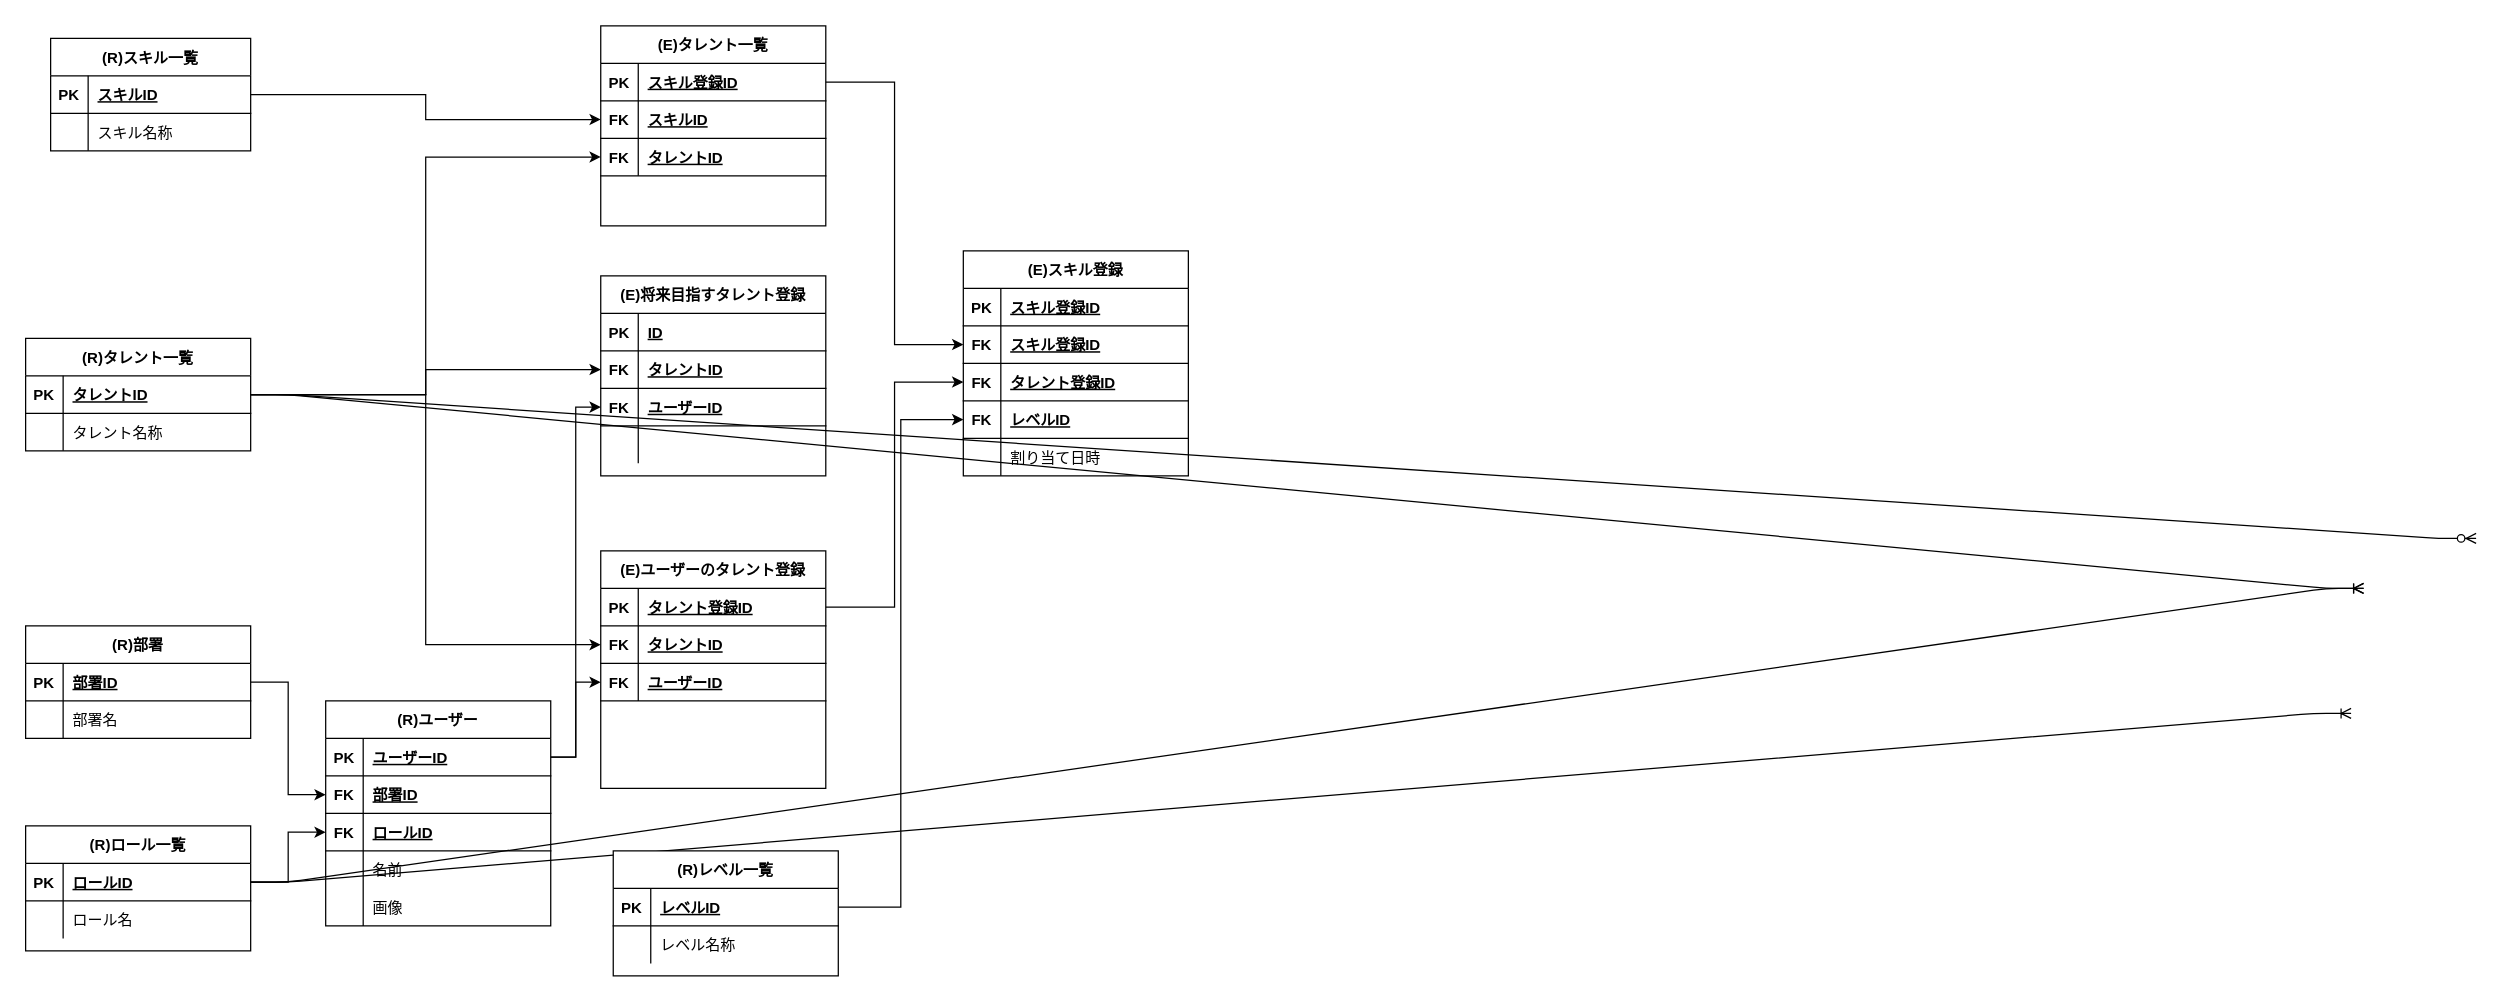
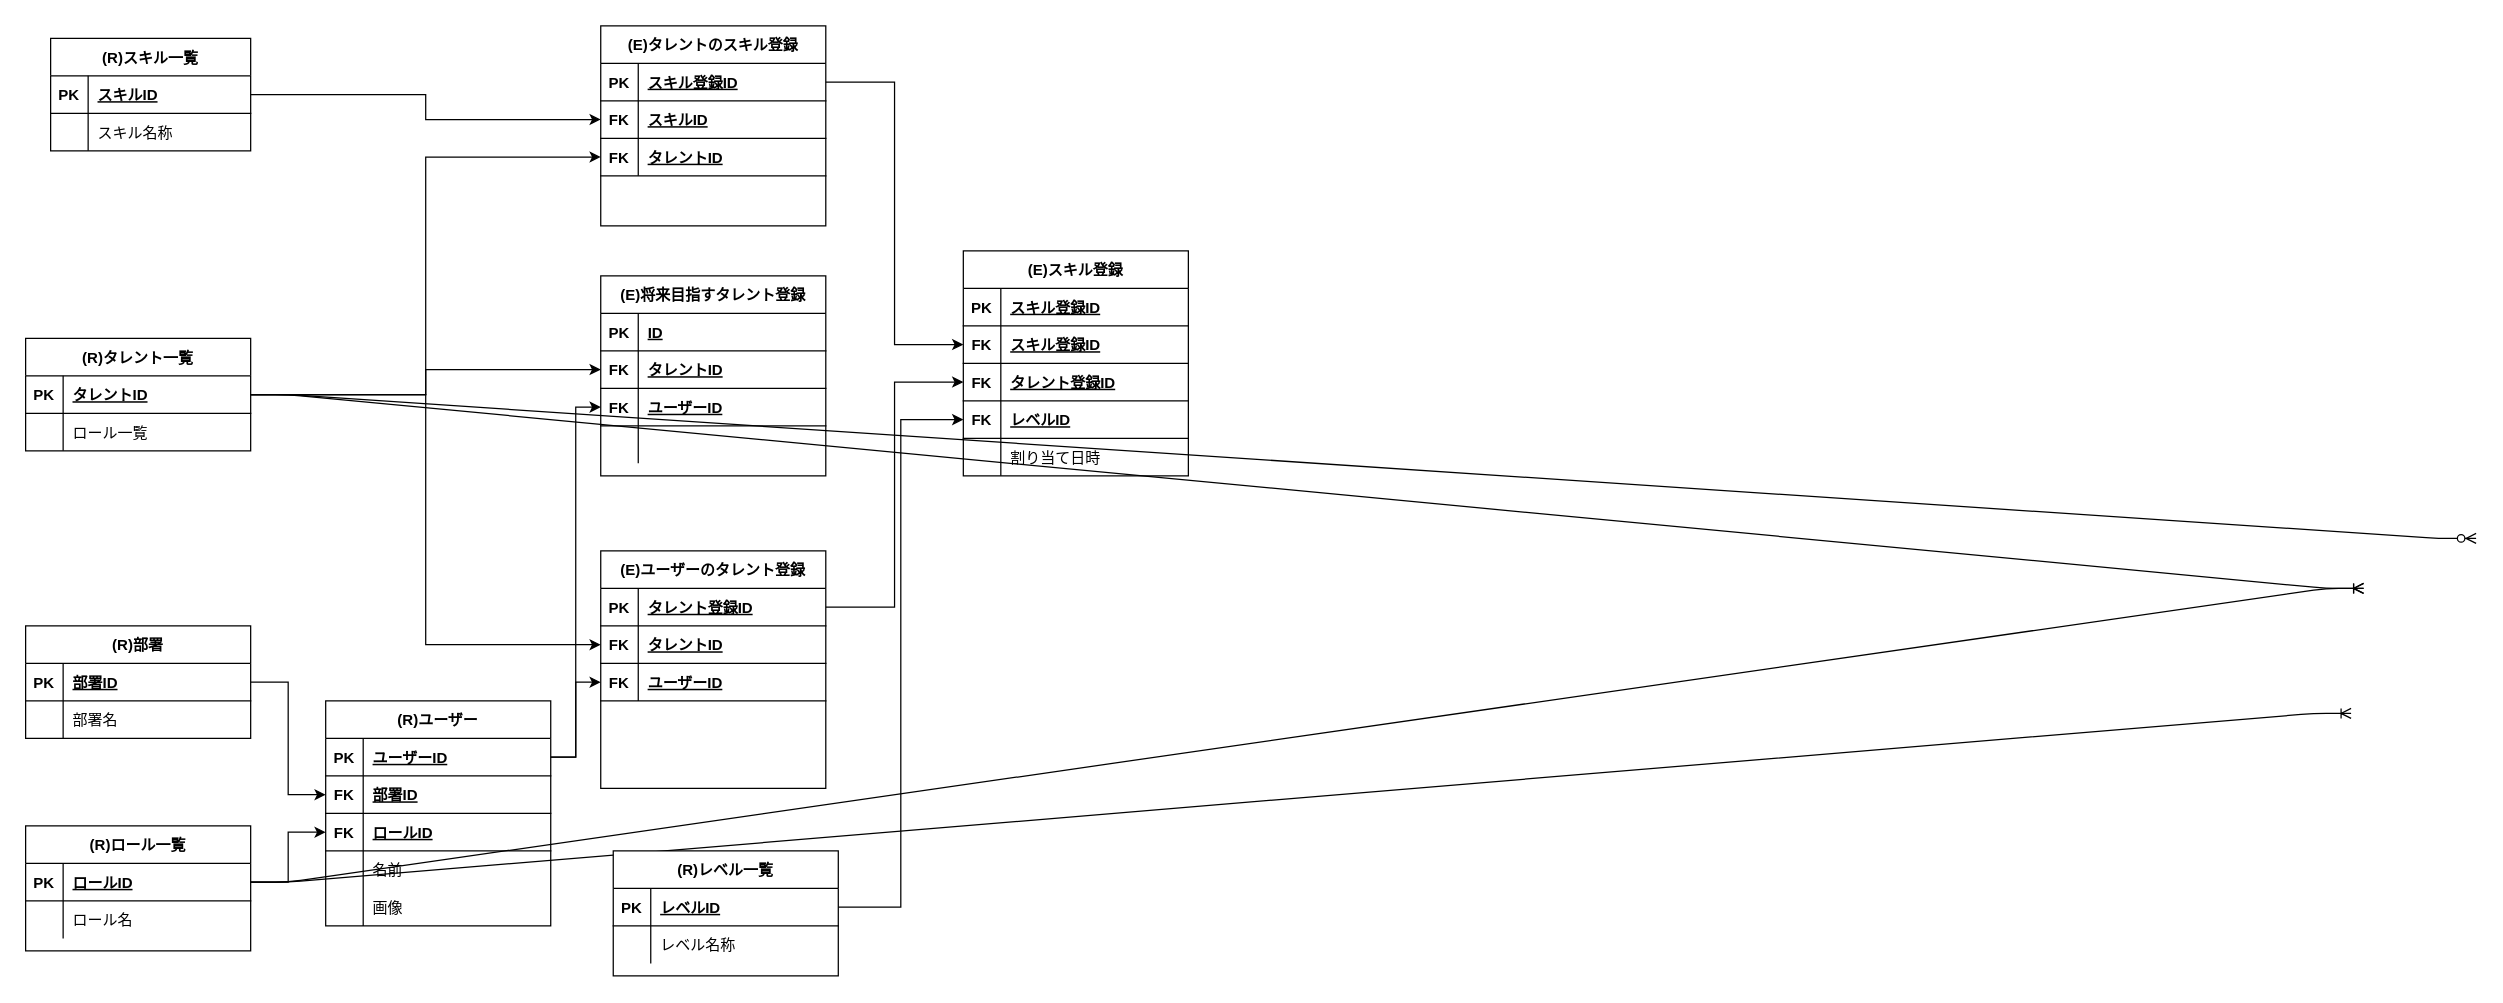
- <mxCell id="88" value="(E)タレント一覧" style="shape=table;startSize=30;container=1;collapsible=1;childLayout=tableLayout;fixedRows=1;rowLines=0;fontStyle=1;align=center;resizeLast=1;" vertex="1" parent="1"><mxGeometry x="480" y="20" width="180" height="160" as="geometry" /></mxCell>
+ <mxCell id="88" value="(E)タレントのスキル登録" style="shape=table;startSize=30;container=1;collapsible=1;childLayout=tableLayout;fixedRows=1;rowLines=0;fontStyle=1;align=center;resizeLast=1;" vertex="1" parent="1"><mxGeometry x="480" y="20" width="180" height="160" as="geometry" /></mxCell>
- <mxCell id="80" value="タレント名称" style="shape=partialRectangle;connectable=0;fillColor=none;top=0;left=0;bottom=0;right=0;align=left;spacingLeft=6;overflow=hidden;" vertex="1" parent="78"><mxGeometry x="30" width="150" height="30" as="geometry" /></mxCell>
+ <mxCell id="80" value="ロール一覧" style="shape=partialRectangle;connectable=0;fillColor=none;top=0;left=0;bottom=0;right=0;align=left;spacingLeft=6;overflow=hidden;" vertex="1" parent="78"><mxGeometry x="30" width="150" height="30" as="geometry" /></mxCell>
